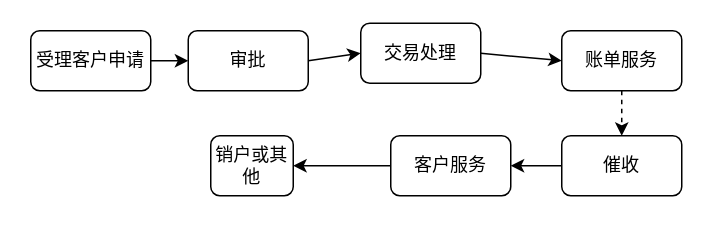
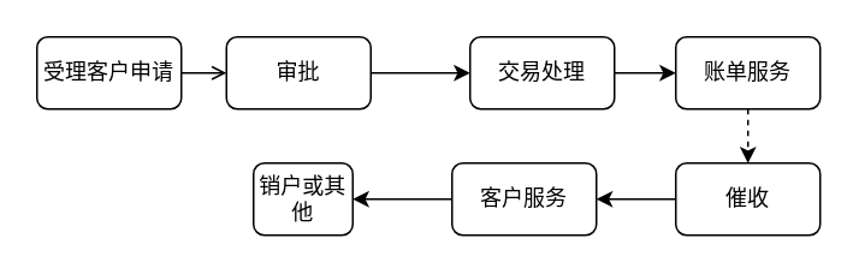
- <mxCell id="4" value="交易处理" style="rounded=1;whiteSpace=wrap;html=1;" vertex="1" parent="1"><mxGeometry x="240" y="15" width="80" height="40" as="geometry" /></mxCell>
+ <mxCell id="4" value="交易处理" style="rounded=1;whiteSpace=wrap;html=1;" vertex="1" parent="1"><mxGeometry x="260" y="20" width="80" height="40" as="geometry" /></mxCell>
- <mxCell id="9" value="" style="endArrow=classic;html=1;exitX=1;exitY=0.5;exitDx=0;exitDy=0;" edge="1" parent="1" source="2" target="3"><mxGeometry width="50" height="50" relative="1" as="geometry"><mxPoint x="340" y="160" as="sourcePoint" /><mxPoint x="390" y="110" as="targetPoint" /></mxGeometry></mxCell>
+ <mxCell id="9" value="" style="endArrow=open;html=1;exitX=1;exitY=0.5;exitDx=0;exitDy=0;" edge="1" parent="1" source="2" target="3"><mxGeometry width="50" height="50" relative="1" as="geometry"><mxPoint x="340" y="160" as="sourcePoint" /><mxPoint x="390" y="110" as="targetPoint" /></mxGeometry></mxCell>
- <mxCell id="7" value="客户服务" style="rounded=1;whiteSpace=wrap;html=1;" vertex="1" parent="1"><mxGeometry x="260" y="90" width="80" height="40" as="geometry" /></mxCell>
+ <mxCell id="7" value="客户服务" style="rounded=1;whiteSpace=wrap;html=1;" vertex="1" parent="1"><mxGeometry x="250" y="90" width="80" height="40" as="geometry" /></mxCell>
